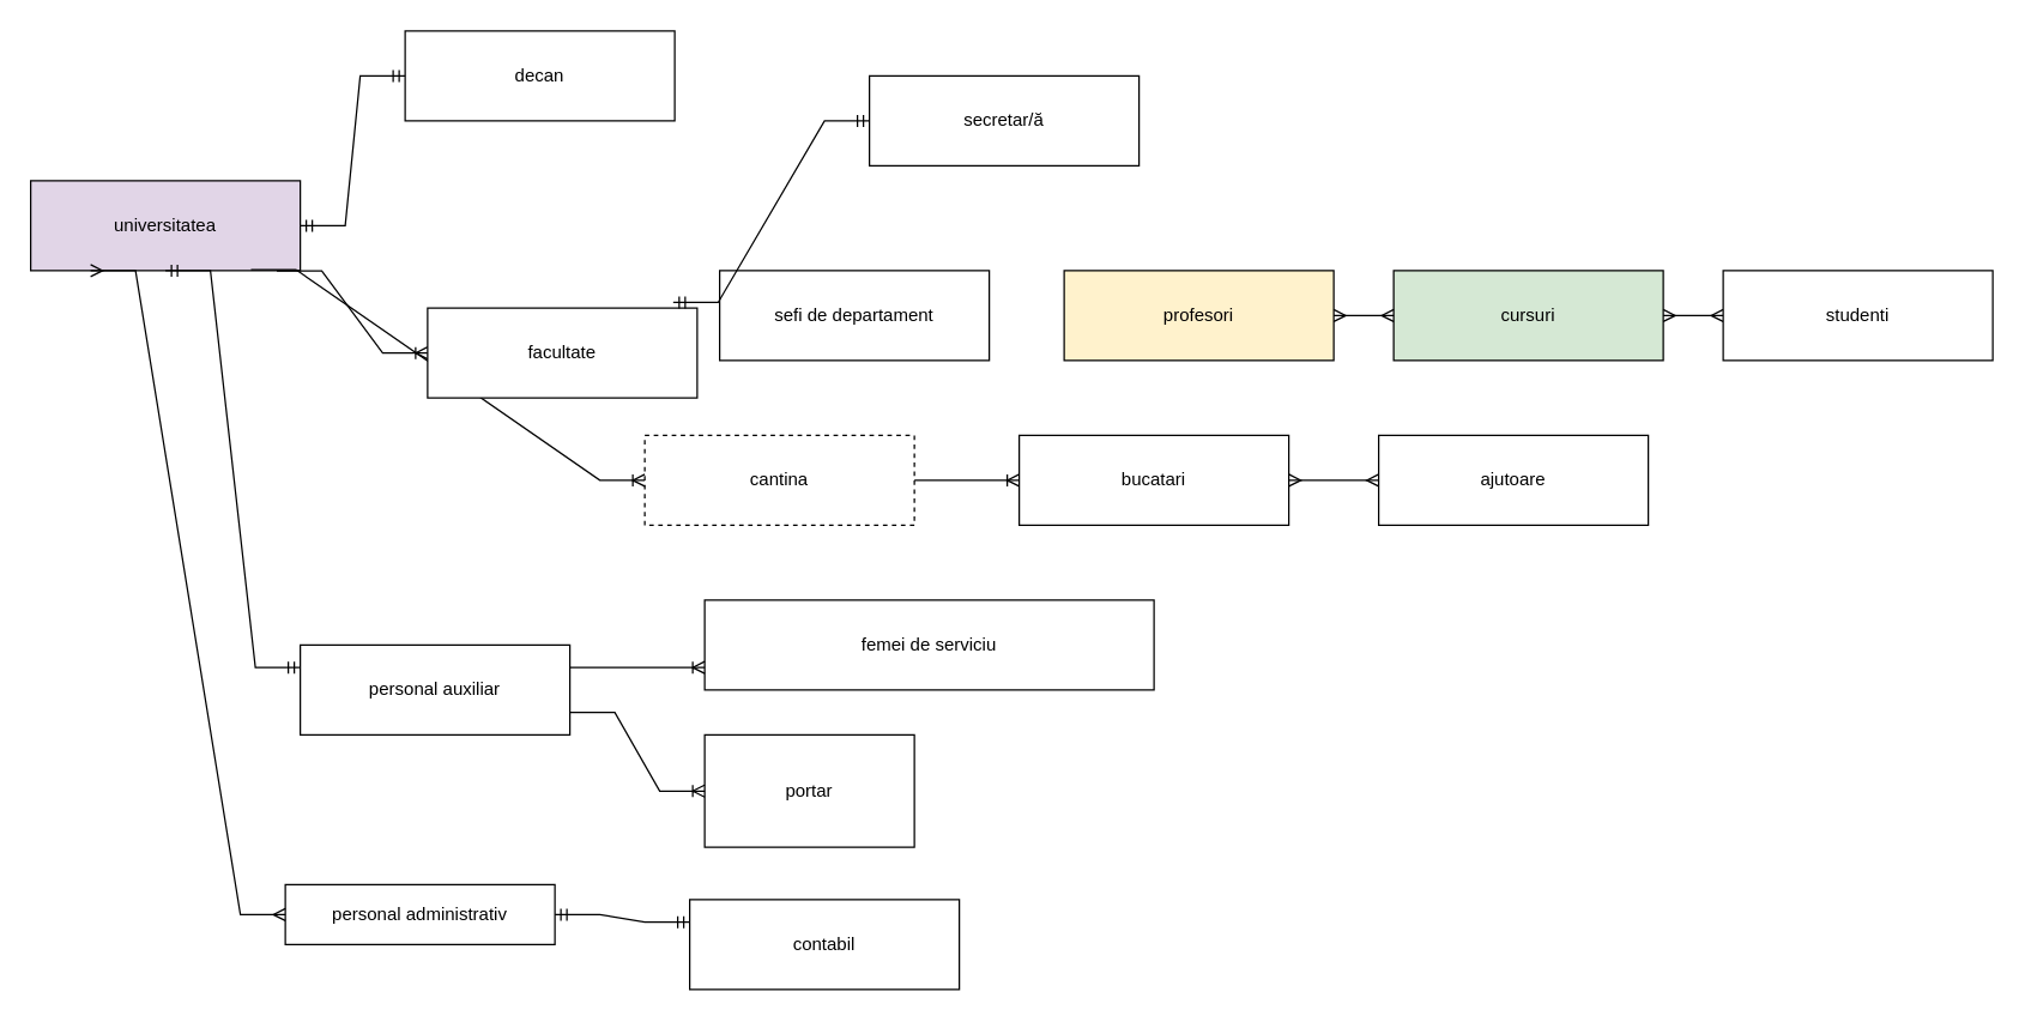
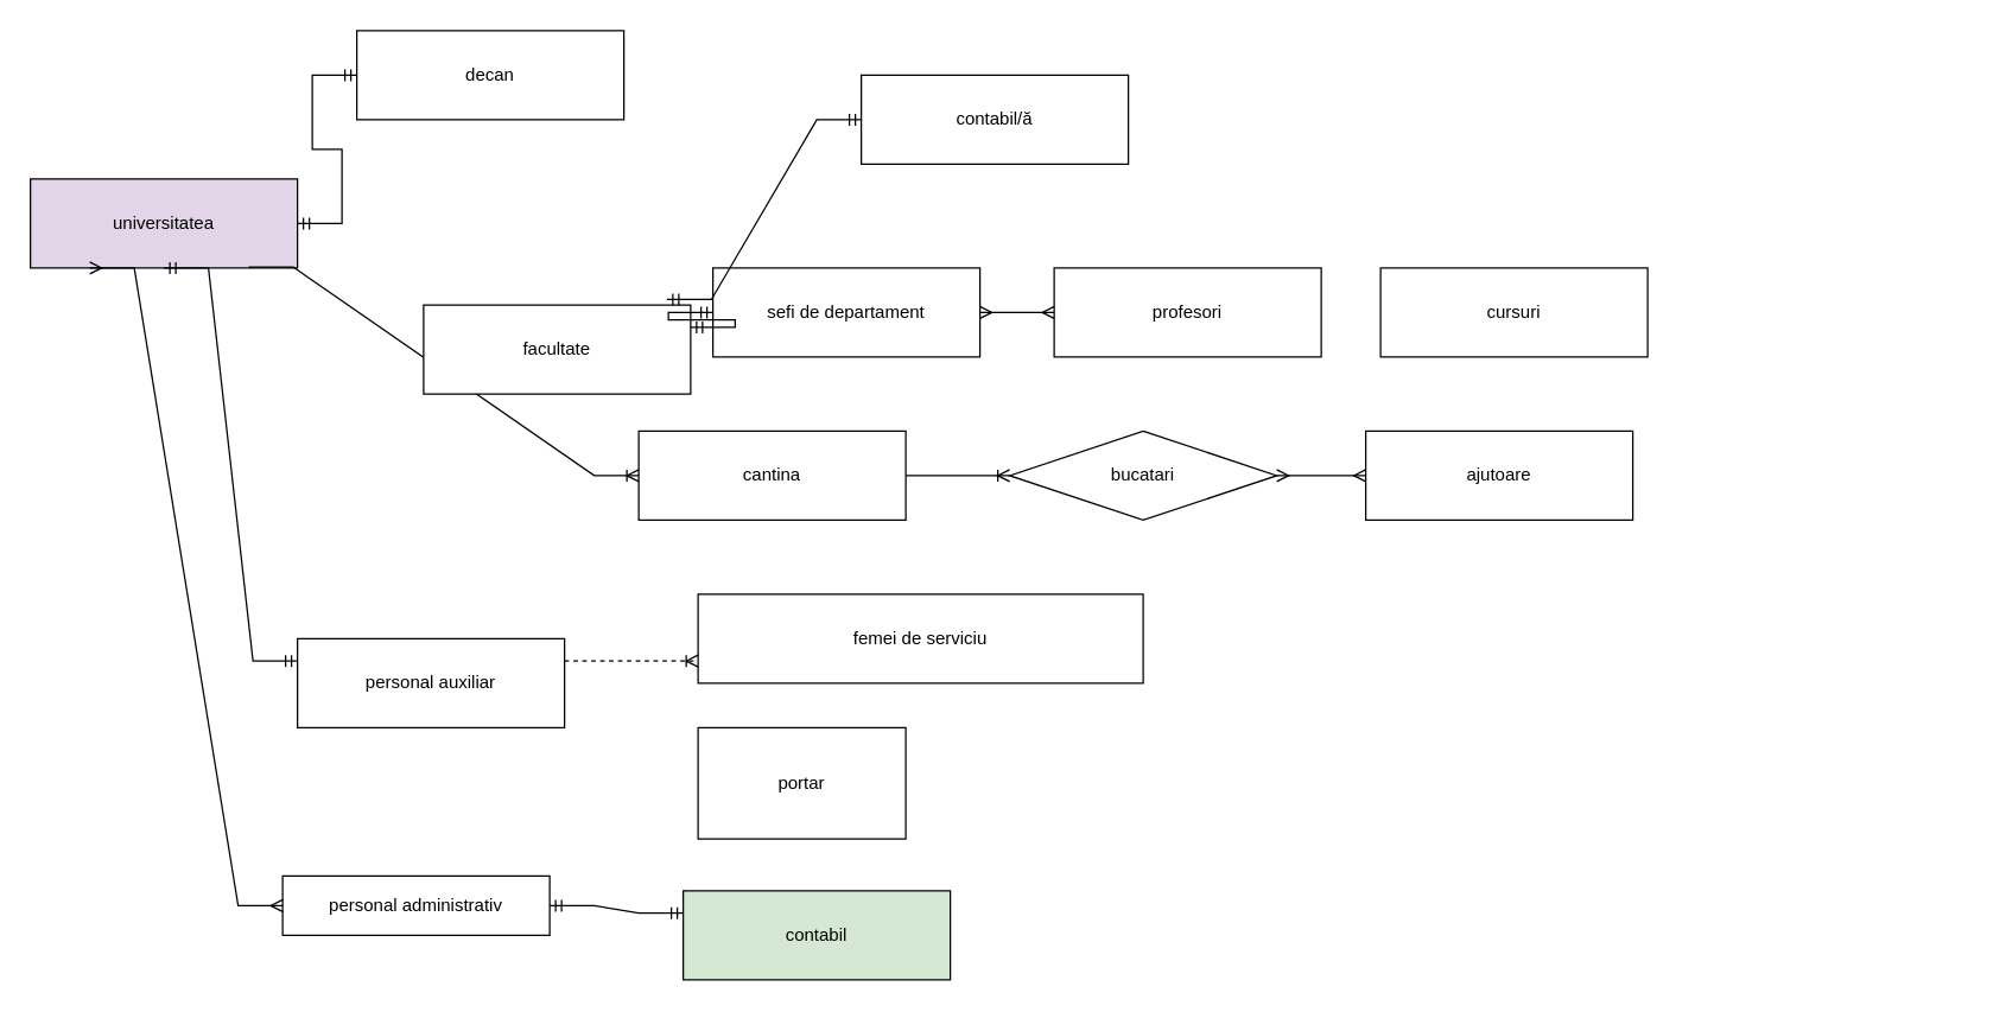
- <mxCell id="3" value="decan" style="rounded=0;whiteSpace=wrap;html=1;" vertex="1" parent="1"><mxGeometry x="270" y="20" width="180" height="60" as="geometry" /></mxCell>
+ <mxCell id="3" value="decan" style="rounded=0;whiteSpace=wrap;html=1;" vertex="1" parent="1"><mxGeometry x="240" y="20" width="180" height="60" as="geometry" /></mxCell>
- <mxCell id="9" value="secretar/ă" style="rounded=0;whiteSpace=wrap;html=1;" vertex="1" parent="1"><mxGeometry x="580" y="50" width="180" height="60" as="geometry" /></mxCell>
+ <mxCell id="9" value="contabil/ă" style="rounded=0;whiteSpace=wrap;html=1;" vertex="1" parent="1"><mxGeometry x="580" y="50" width="180" height="60" as="geometry" /></mxCell>
+ <mxCell id="14" value="" style="edgeStyle=entityRelationEdgeStyle;fontSize=12;html=1;endArrow=ERmany;startArrow=ERmany;rounded=0;entryX=0;entryY=0.5;entryDx=0;entryDy=0;exitX=1;exitY=0.5;exitDx=0;exitDy=0;" edge="1" parent="1" source="2" target="4"><mxGeometry width="100" height="100" relative="1" as="geometry"><mxPoint x="540" y="210" as="sourcePoint" /><mxPoint x="560" y="210" as="targetPoint" /></mxGeometry></mxCell>
- <mxCell id="4" value="profesori" style="rounded=0;whiteSpace=wrap;html=1;fillColor=#fff2cc;" vertex="1" parent="1"><mxGeometry x="710" y="180" width="180" height="60" as="geometry" /></mxCell>
+ <mxCell id="4" value="profesori" style="rounded=0;whiteSpace=wrap;html=1;" vertex="1" parent="1"><mxGeometry x="710" y="180" width="180" height="60" as="geometry" /></mxCell>
- <mxCell id="16" value="" style="edgeStyle=entityRelationEdgeStyle;fontSize=12;html=1;endArrow=ERmany;startArrow=ERmany;rounded=0;exitX=1;exitY=0.5;exitDx=0;exitDy=0;entryX=0;entryY=0.5;entryDx=0;entryDy=0;" edge="1" parent="1" source="4" target="15"><mxGeometry width="100" height="100" relative="1" as="geometry"><mxPoint x="350" y="340" as="sourcePoint" /><mxPoint x="450" y="240" as="targetPoint" /></mxGeometry></mxCell>
- <mxCell id="15" value="cursuri" style="rounded=0;whiteSpace=wrap;html=1;fillColor=#d5e8d4;" vertex="1" parent="1"><mxGeometry x="930" y="180" width="180" height="60" as="geometry" /></mxCell>
+ <mxCell id="15" value="cursuri" style="rounded=0;whiteSpace=wrap;html=1;" vertex="1" parent="1"><mxGeometry x="930" y="180" width="180" height="60" as="geometry" /></mxCell>
- <mxCell id="24" value="" style="edgeStyle=entityRelationEdgeStyle;fontSize=12;html=1;endArrow=ERmany;startArrow=ERmany;rounded=0;exitX=1;exitY=0.5;exitDx=0;exitDy=0;entryX=0;entryY=0.5;entryDx=0;entryDy=0;" edge="1" parent="1" source="15" target="25"><mxGeometry width="100" height="100" relative="1" as="geometry"><mxPoint x="730" y="410" as="sourcePoint" /><mxPoint x="1080" y="210" as="targetPoint" /></mxGeometry></mxCell>
- <mxCell id="25" value="studenti" style="rounded=0;whiteSpace=wrap;html=1;" vertex="1" parent="1"><mxGeometry x="1150" y="180" width="180" height="60" as="geometry" /></mxCell>
+ <mxCell id="31" value="" style="edgeStyle=entityRelationEdgeStyle;fontSize=12;html=1;endArrow=ERmandOne;startArrow=ERmandOne;rounded=0;exitX=1;exitY=0.25;exitDx=0;exitDy=0;entryX=0;entryY=0.5;entryDx=0;entryDy=0;" edge="1" parent="1" source="30" target="2"><mxGeometry width="100" height="100" relative="1" as="geometry"><mxPoint x="590" y="410" as="sourcePoint" /><mxPoint x="690" y="310" as="targetPoint" /></mxGeometry></mxCell>
- <mxCell id="10" value="" style="edgeStyle=entityRelationEdgeStyle;fontSize=12;html=1;endArrow=ERoneToMany;rounded=0;exitX=0.913;exitY=1.003;exitDx=0;exitDy=0;exitPerimeter=0;entryX=0;entryY=0.5;entryDx=0;entryDy=0;" edge="1" parent="1" source="7" target="30"><mxGeometry width="100" height="100" relative="1" as="geometry"><mxPoint x="180" y="220" as="sourcePoint" /><mxPoint x="250" y="180" as="targetPoint" /></mxGeometry></mxCell>
- <mxCell id="17" value="cantina" style="rounded=0;whiteSpace=wrap;html=1;dashed=1;" vertex="1" parent="1"><mxGeometry x="430" y="290" width="180" height="60" as="geometry" /></mxCell>
+ <mxCell id="17" value="cantina" style="rounded=0;whiteSpace=wrap;html=1;" vertex="1" parent="1"><mxGeometry x="430" y="290" width="180" height="60" as="geometry" /></mxCell>
- <mxCell id="18" value="bucatari" style="rounded=0;whiteSpace=wrap;html=1;" vertex="1" parent="1"><mxGeometry x="680" y="290" width="180" height="60" as="geometry" /></mxCell>
+ <mxCell id="18" value="bucatari" style="rhombus;whiteSpace=wrap;html=1;" vertex="1" parent="1"><mxGeometry x="680" y="290" width="180" height="60" as="geometry" /></mxCell>
- <mxCell id="13" value="" style="edgeStyle=entityRelationEdgeStyle;fontSize=12;html=1;endArrow=ERoneToMany;rounded=0;entryX=0;entryY=0.75;entryDx=0;entryDy=0;exitX=1;exitY=0.25;exitDx=0;exitDy=0;" edge="1" parent="1" source="11" target="6"><mxGeometry width="100" height="100" relative="1" as="geometry"><mxPoint x="200" y="500" as="sourcePoint" /><mxPoint x="300" y="400" as="targetPoint" /></mxGeometry></mxCell>
+ <mxCell id="13" value="" style="edgeStyle=entityRelationEdgeStyle;fontSize=12;html=1;endArrow=ERoneToMany;rounded=0;entryX=0;entryY=0.75;entryDx=0;entryDy=0;exitX=1;exitY=0.25;exitDx=0;exitDy=0;dashed=1;" edge="1" parent="1" source="11" target="6"><mxGeometry width="100" height="100" relative="1" as="geometry"><mxPoint x="200" y="500" as="sourcePoint" /><mxPoint x="300" y="400" as="targetPoint" /></mxGeometry></mxCell>
- <mxCell id="12" value="" style="edgeStyle=entityRelationEdgeStyle;fontSize=12;html=1;endArrow=ERoneToMany;rounded=0;exitX=1;exitY=0.75;exitDx=0;exitDy=0;entryX=0;entryY=0.5;entryDx=0;entryDy=0;" edge="1" parent="1" source="11" target="5"><mxGeometry width="100" height="100" relative="1" as="geometry"><mxPoint x="230" y="690" as="sourcePoint" /><mxPoint x="330" y="435" as="targetPoint" /></mxGeometry></mxCell>
- <mxCell id="8" value="contabil" style="rounded=0;whiteSpace=wrap;html=1;" vertex="1" parent="1"><mxGeometry x="460" y="600" width="180" height="60" as="geometry" /></mxCell>
+ <mxCell id="8" value="contabil" style="rounded=0;whiteSpace=wrap;html=1;fillColor=#d5e8d4;" vertex="1" parent="1"><mxGeometry x="460" y="600" width="180" height="60" as="geometry" /></mxCell>
